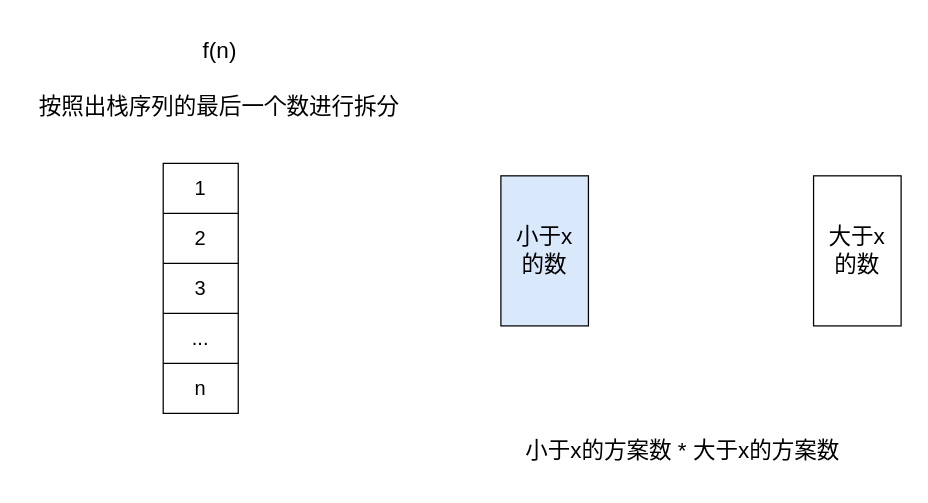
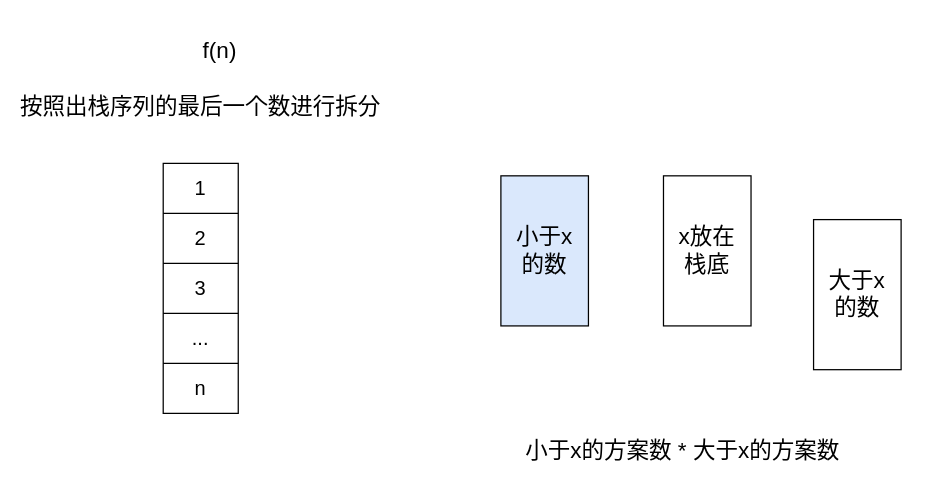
- <mxCell id="13" value="&lt;font style=&quot;font-size: 18px;&quot;&gt;按照出栈序列的最后一个数进行拆分&lt;/font&gt;" style="text;html=1;strokeColor=none;fillColor=none;align=center;verticalAlign=middle;whiteSpace=wrap;rounded=0;" vertex="1" parent="1"><mxGeometry x="20" y="70" width="310" height="30" as="geometry" /></mxCell>
+ <mxCell id="13" value="&lt;font style=&quot;font-size: 18px;&quot;&gt;按照出栈序列的最后一个数进行拆分&lt;/font&gt;" style="text;html=1;strokeColor=none;fillColor=none;align=center;verticalAlign=middle;whiteSpace=wrap;rounded=0;" vertex="1" parent="1"><mxGeometry x="5" y="70" width="310" height="30" as="geometry" /></mxCell>
+ <mxCell id="15" value="x放在&lt;br&gt;栈底" style="rounded=0;whiteSpace=wrap;html=1;fontSize=18;" vertex="1" parent="1"><mxGeometry x="530" y="140" width="70" height="120" as="geometry" /></mxCell>
- <mxCell id="16" value="大于x&lt;br&gt;的数" style="rounded=0;whiteSpace=wrap;html=1;fontSize=18;" vertex="1" parent="1"><mxGeometry x="650" y="140" width="70" height="120" as="geometry" /></mxCell>
+ <mxCell id="16" value="大于x&lt;br&gt;的数" style="rounded=0;whiteSpace=wrap;html=1;fontSize=18;" vertex="1" parent="1"><mxGeometry x="650" y="175" width="70" height="120" as="geometry" /></mxCell>
